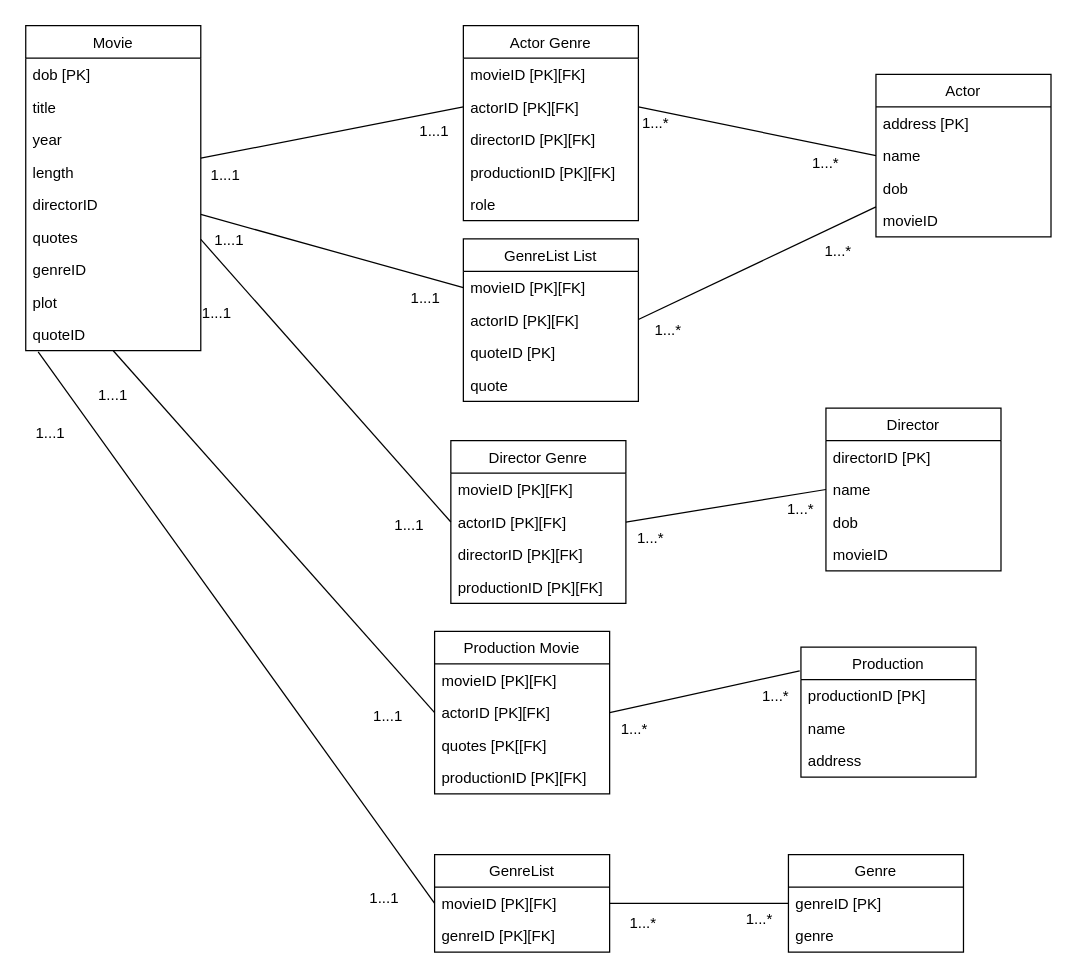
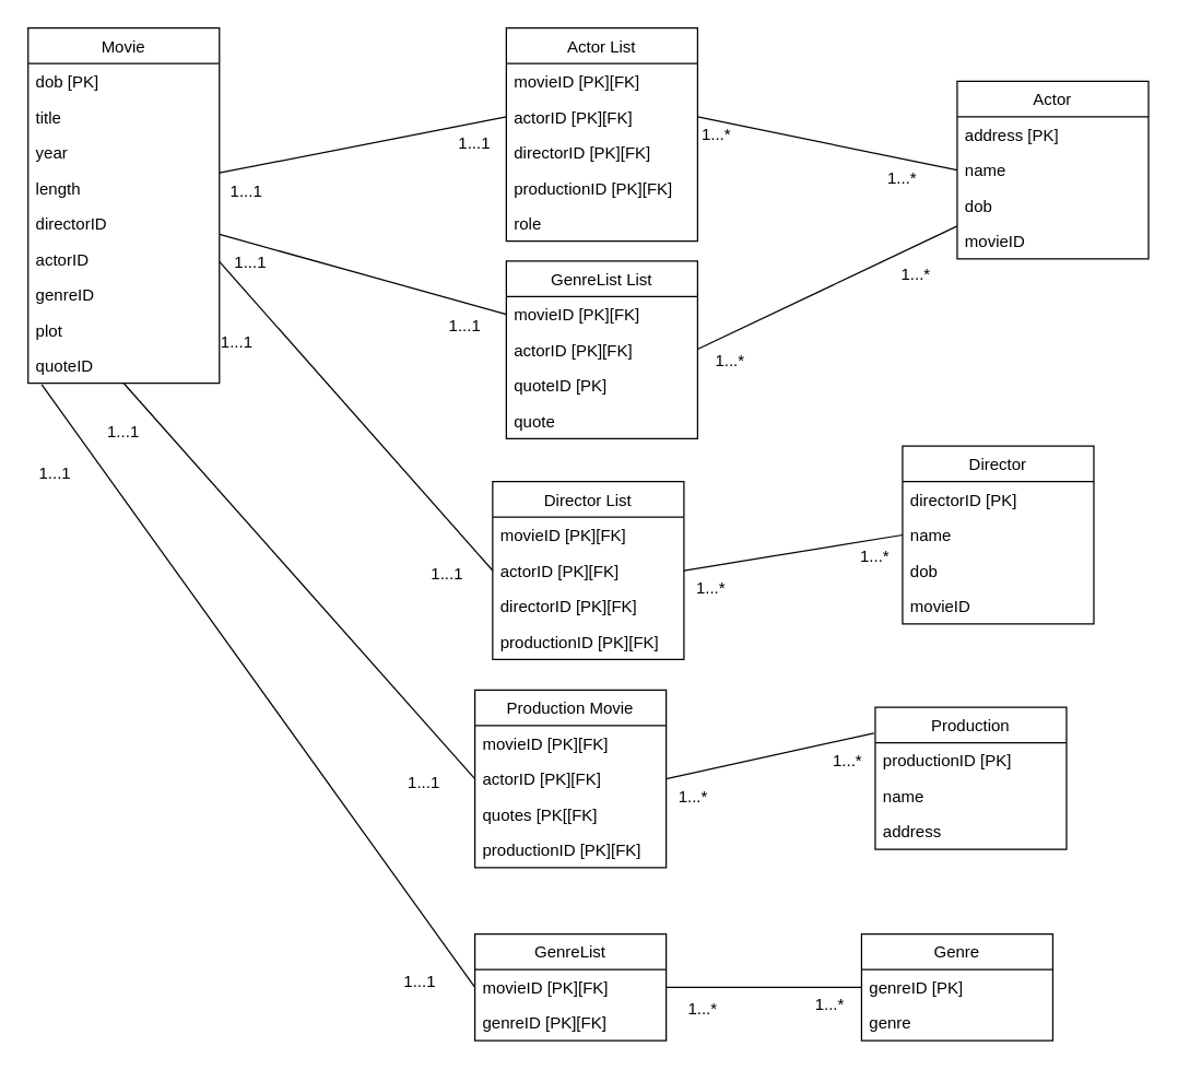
- <mxCell id="22" value="Actor Genre" style="swimlane;fontStyle=0;childLayout=stackLayout;horizontal=1;startSize=26;fillColor=none;horizontalStack=0;resizeParent=1;resizeParentMax=0;resizeLast=0;collapsible=1;marginBottom=0;" parent="1" vertex="1"><mxGeometry x="370" y="20" width="140" height="156" as="geometry" /></mxCell>
+ <mxCell id="22" value="Actor List" style="swimlane;fontStyle=0;childLayout=stackLayout;horizontal=1;startSize=26;fillColor=none;horizontalStack=0;resizeParent=1;resizeParentMax=0;resizeLast=0;collapsible=1;marginBottom=0;" parent="1" vertex="1"><mxGeometry x="370" y="20" width="140" height="156" as="geometry" /></mxCell>
- <mxCell id="8" value="quotes" style="text;strokeColor=none;fillColor=none;align=left;verticalAlign=top;spacingLeft=4;spacingRight=4;overflow=hidden;rotatable=0;points=[[0,0.5],[1,0.5]];portConstraint=eastwest;" vertex="1" parent="2"><mxGeometry y="156" width="140" height="26" as="geometry" /></mxCell>
+ <mxCell id="8" value="actorID" style="text;strokeColor=none;fillColor=none;align=left;verticalAlign=top;spacingLeft=4;spacingRight=4;overflow=hidden;rotatable=0;points=[[0,0.5],[1,0.5]];portConstraint=eastwest;" vertex="1" parent="2"><mxGeometry y="156" width="140" height="26" as="geometry" /></mxCell>
- <mxCell id="32" value="Director Genre" style="swimlane;fontStyle=0;childLayout=stackLayout;horizontal=1;startSize=26;fillColor=none;horizontalStack=0;resizeParent=1;resizeParentMax=0;resizeLast=0;collapsible=1;marginBottom=0;" parent="1" vertex="1"><mxGeometry x="360" y="352" width="140" height="130" as="geometry" /></mxCell>
+ <mxCell id="32" value="Director List" style="swimlane;fontStyle=0;childLayout=stackLayout;horizontal=1;startSize=26;fillColor=none;horizontalStack=0;resizeParent=1;resizeParentMax=0;resizeLast=0;collapsible=1;marginBottom=0;" parent="1" vertex="1"><mxGeometry x="360" y="352" width="140" height="130" as="geometry" /></mxCell>
